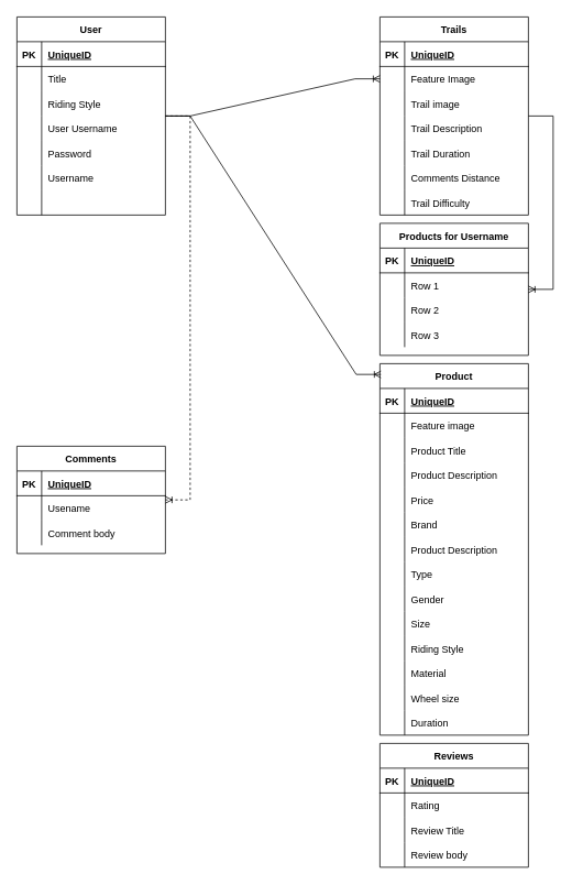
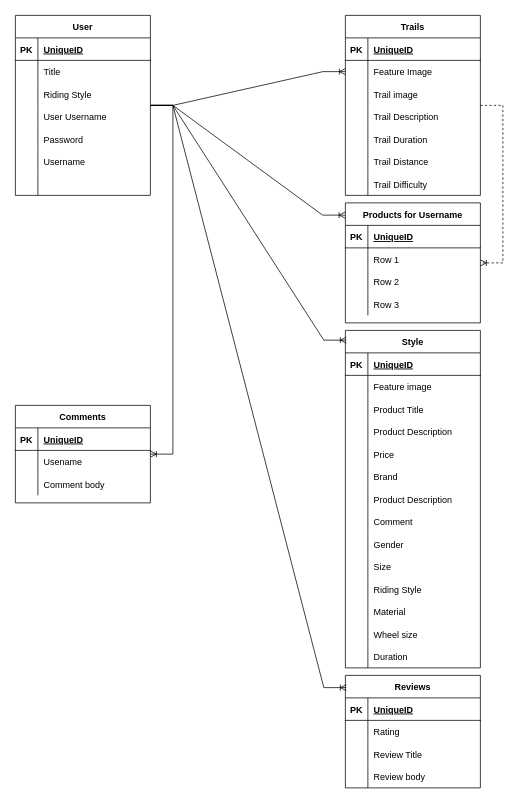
- <mxCell id="42" value="Comments Distance" style="shape=partialRectangle;connectable=0;fillColor=none;top=0;left=0;bottom=0;right=0;align=left;spacingLeft=6;overflow=hidden;" vertex="1" parent="40"><mxGeometry x="30" width="150" height="30" as="geometry"><mxRectangle width="150" height="30" as="alternateBounds" /></mxGeometry></mxCell>
+ <mxCell id="42" value="Trail Distance" style="shape=partialRectangle;connectable=0;fillColor=none;top=0;left=0;bottom=0;right=0;align=left;spacingLeft=6;overflow=hidden;" vertex="1" parent="40"><mxGeometry x="30" width="150" height="30" as="geometry"><mxRectangle width="150" height="30" as="alternateBounds" /></mxGeometry></mxCell>
+ <mxCell id="116" value="" style="edgeStyle=entityRelationEdgeStyle;fontSize=12;html=1;endArrow=ERoneToMany;rounded=0;strokeColor=default;entryX=-0.002;entryY=0.102;entryDx=0;entryDy=0;entryPerimeter=0;" edge="1" parent="1" source="2" target="102"><mxGeometry width="100" height="100" relative="1" as="geometry"><mxPoint x="350" y="440" as="sourcePoint" /><mxPoint x="450" y="340" as="targetPoint" /></mxGeometry></mxCell>
- <mxCell id="119" value="" style="edgeStyle=entityRelationEdgeStyle;fontSize=12;html=1;endArrow=ERoneToMany;rounded=0;strokeColor=default;" edge="1" parent="1" source="24" target="102"><mxGeometry width="100" height="100" relative="1" as="geometry"><mxPoint x="350" y="620" as="sourcePoint" /><mxPoint x="450" y="520" as="targetPoint" /></mxGeometry></mxCell>
+ <mxCell id="119" value="" style="edgeStyle=entityRelationEdgeStyle;fontSize=12;html=1;endArrow=ERoneToMany;rounded=0;strokeColor=default;dashed=1;" edge="1" parent="1" source="24" target="102"><mxGeometry width="100" height="100" relative="1" as="geometry"><mxPoint x="350" y="620" as="sourcePoint" /><mxPoint x="450" y="520" as="targetPoint" /></mxGeometry></mxCell>
- <mxCell id="130" value="" style="edgeStyle=entityRelationEdgeStyle;fontSize=12;html=1;endArrow=ERoneToMany;rounded=0;strokeColor=default;dashed=1;" edge="1" parent="1" source="2" target="120"><mxGeometry width="100" height="100" relative="1" as="geometry"><mxPoint x="450" y="570" as="sourcePoint" /><mxPoint x="550" y="470" as="targetPoint" /></mxGeometry></mxCell>
+ <mxCell id="130" value="" style="edgeStyle=entityRelationEdgeStyle;fontSize=12;html=1;endArrow=ERoneToMany;rounded=0;strokeColor=default;" edge="1" parent="1" source="2" target="120"><mxGeometry width="100" height="100" relative="1" as="geometry"><mxPoint x="450" y="570" as="sourcePoint" /><mxPoint x="550" y="470" as="targetPoint" /></mxGeometry></mxCell>
- <mxCell id="46" value="Product" style="shape=table;startSize=30;container=1;collapsible=1;childLayout=tableLayout;fixedRows=1;rowLines=0;fontStyle=1;align=center;resizeLast=1;" vertex="1" parent="1"><mxGeometry x="460" y="440" width="180" height="450" as="geometry" /></mxCell>
+ <mxCell id="46" value="Style" style="shape=table;startSize=30;container=1;collapsible=1;childLayout=tableLayout;fixedRows=1;rowLines=0;fontStyle=1;align=center;resizeLast=1;" vertex="1" parent="1"><mxGeometry x="460" y="440" width="180" height="450" as="geometry" /></mxCell>
+ <mxCell id="118" value="" style="edgeStyle=entityRelationEdgeStyle;fontSize=12;html=1;endArrow=ERoneToMany;rounded=0;strokeColor=default;entryX=0.007;entryY=0.109;entryDx=0;entryDy=0;entryPerimeter=0;" edge="1" parent="1" source="2" target="89"><mxGeometry width="100" height="100" relative="1" as="geometry"><mxPoint x="350" y="620" as="sourcePoint" /><mxPoint x="450" y="520" as="targetPoint" /></mxGeometry></mxCell>
- <mxCell id="70" value="Type" style="shape=partialRectangle;connectable=0;fillColor=none;top=0;left=0;bottom=0;right=0;align=left;spacingLeft=6;overflow=hidden;" vertex="1" parent="68"><mxGeometry x="30" width="150" height="30" as="geometry"><mxRectangle width="150" height="30" as="alternateBounds" /></mxGeometry></mxCell>
+ <mxCell id="70" value="Comment" style="shape=partialRectangle;connectable=0;fillColor=none;top=0;left=0;bottom=0;right=0;align=left;spacingLeft=6;overflow=hidden;" vertex="1" parent="68"><mxGeometry x="30" width="150" height="30" as="geometry"><mxRectangle width="150" height="30" as="alternateBounds" /></mxGeometry></mxCell>
